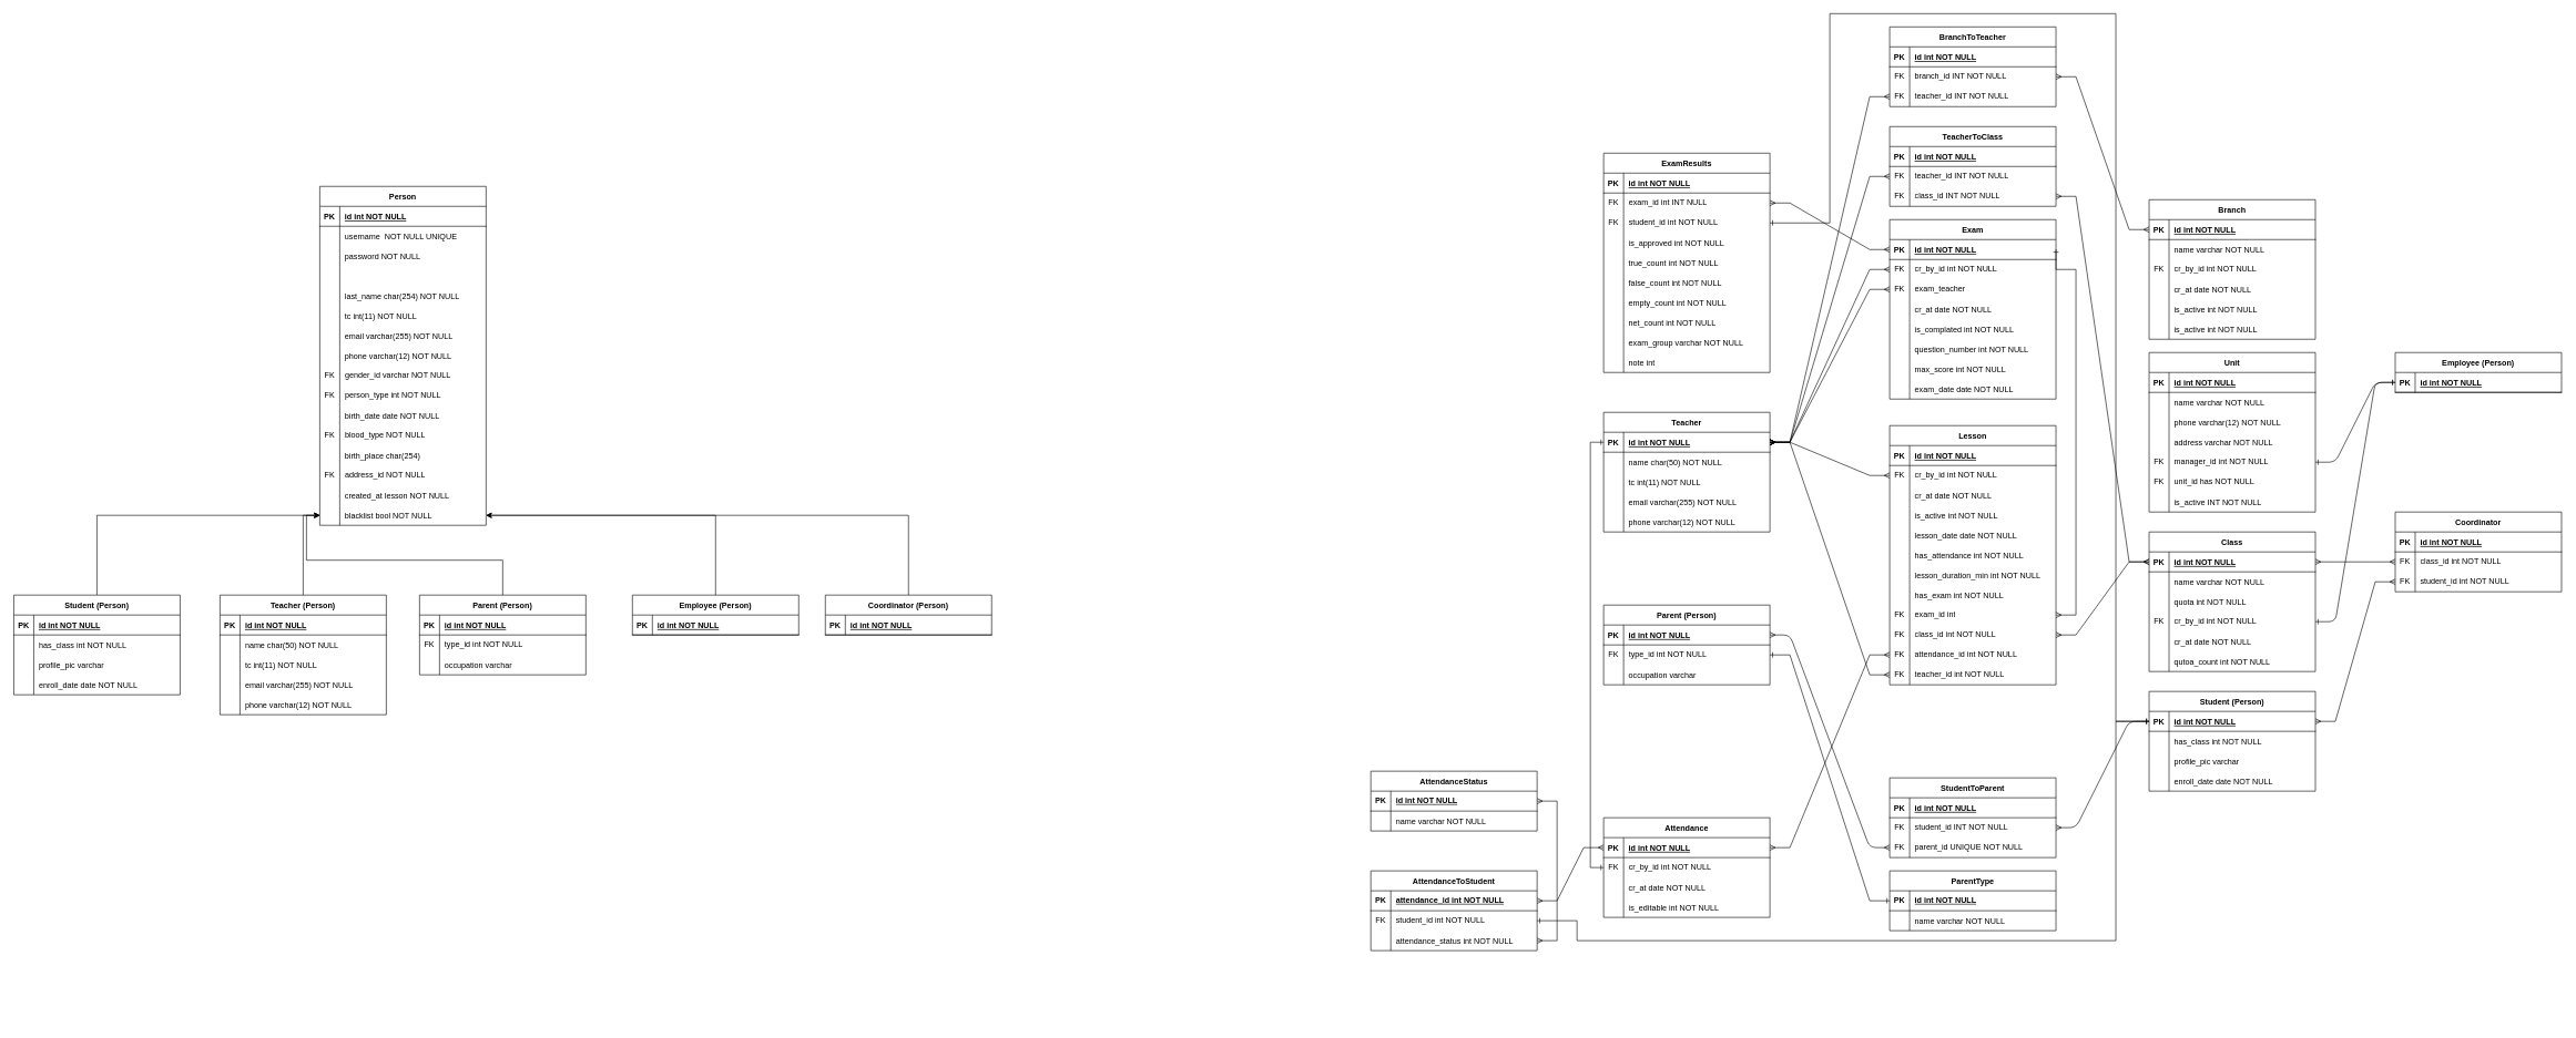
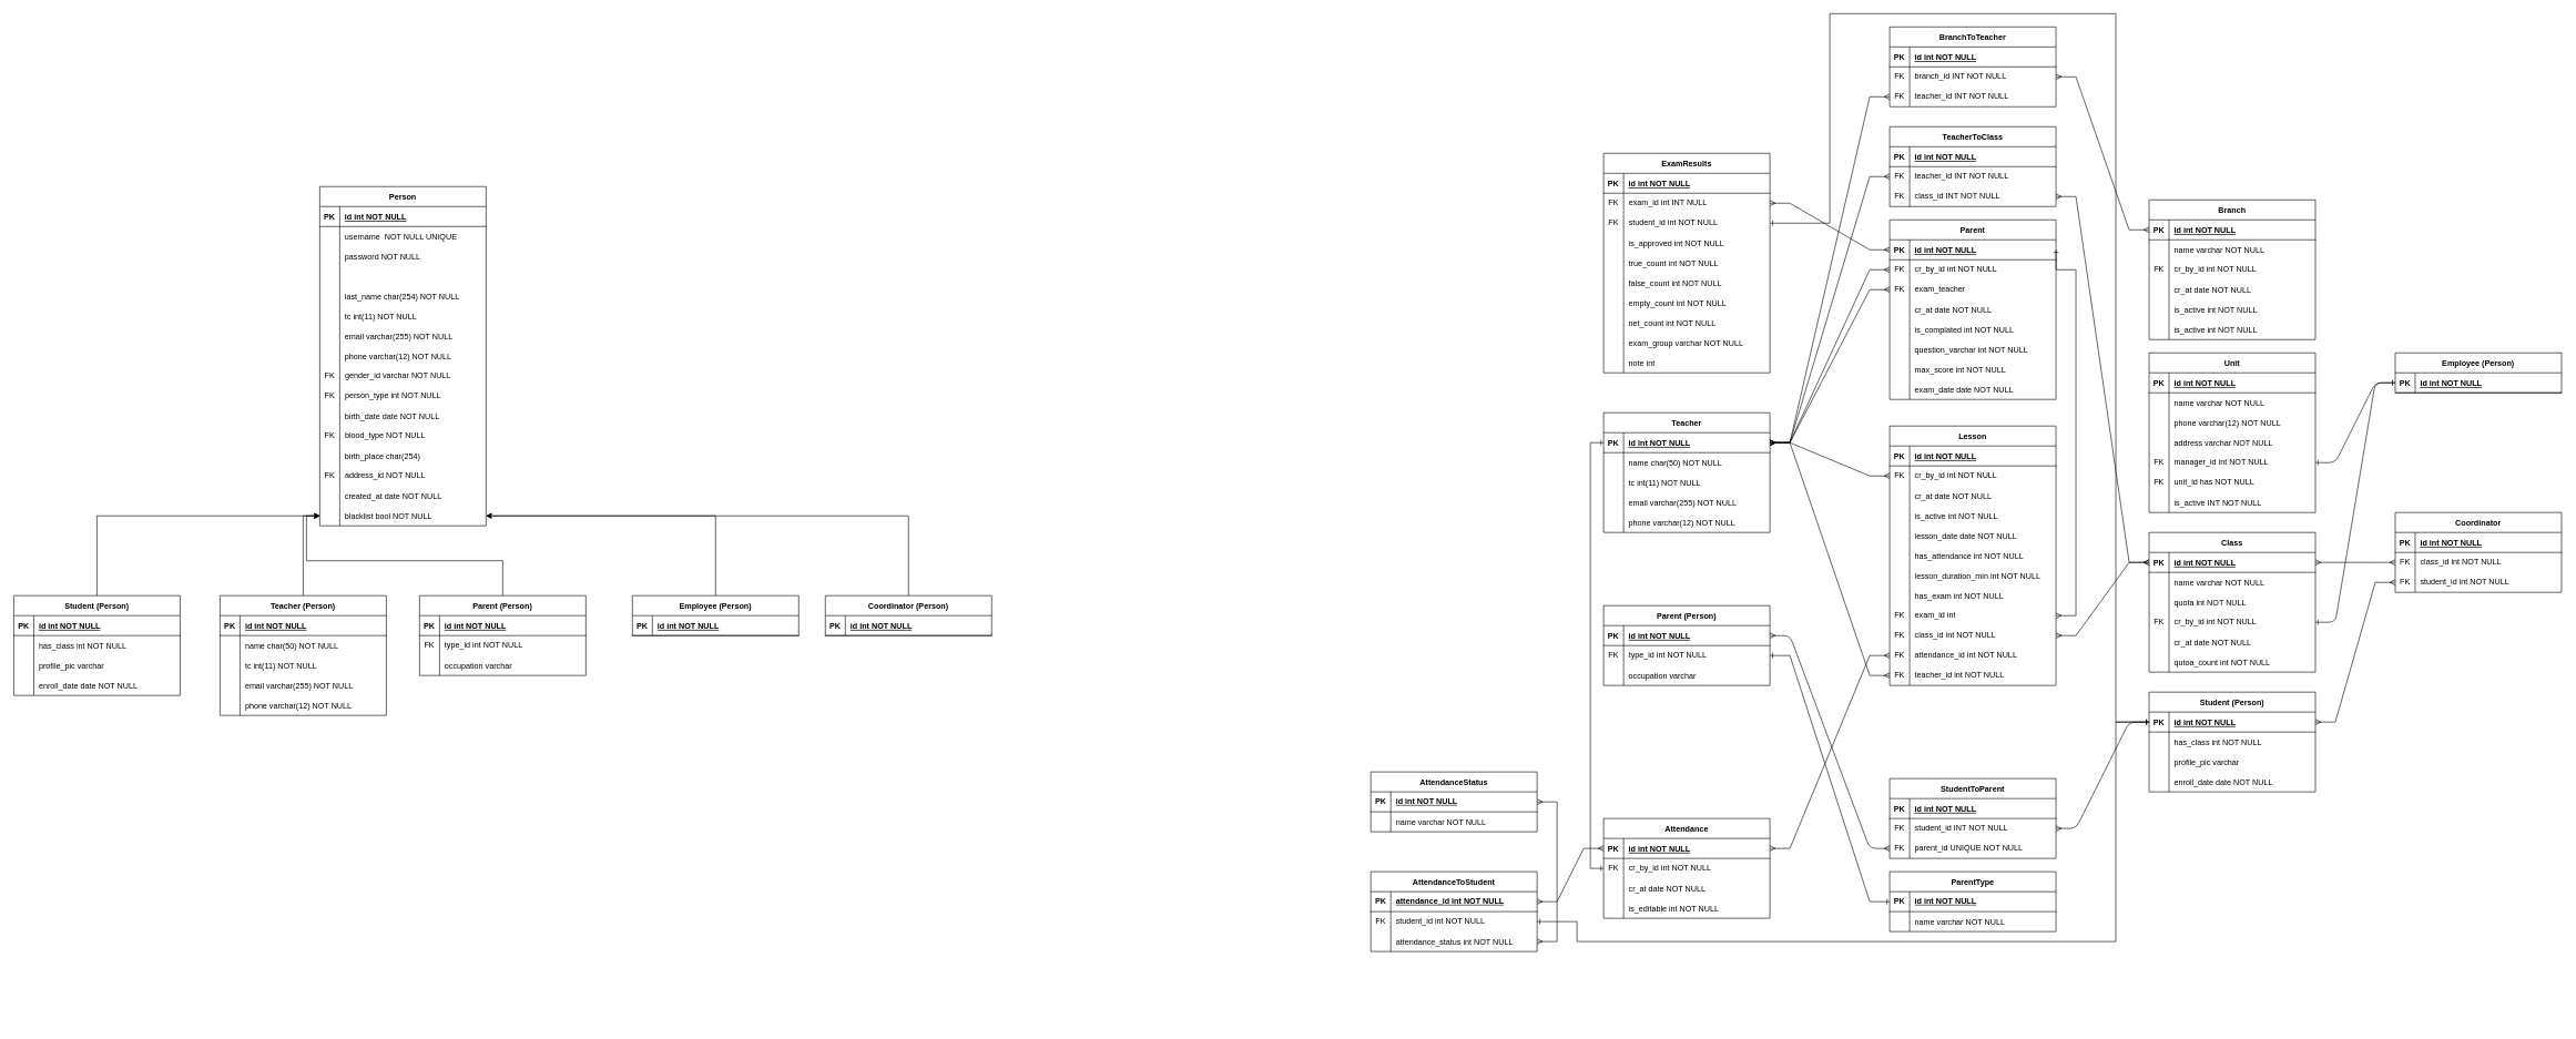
- <mxCell id="200" value="Exam" style="shape=table;startSize=30;container=1;collapsible=1;childLayout=tableLayout;fixedRows=1;rowLines=0;fontStyle=1;align=center;resizeLast=1;" parent="1" vertex="1"><mxGeometry x="2840" y="330" width="250" height="270" as="geometry" /></mxCell>
+ <mxCell id="200" value="Parent" style="shape=table;startSize=30;container=1;collapsible=1;childLayout=tableLayout;fixedRows=1;rowLines=0;fontStyle=1;align=center;resizeLast=1;" parent="1" vertex="1"><mxGeometry x="2840" y="330" width="250" height="270" as="geometry" /></mxCell>
- <mxCell id="218" value="question_number int NOT NULL" style="shape=partialRectangle;connectable=0;fillColor=none;top=0;left=0;bottom=0;right=0;align=left;spacingLeft=6;overflow=hidden;" parent="216" vertex="1"><mxGeometry x="30" width="220" height="30" as="geometry"><mxRectangle width="220" height="30" as="alternateBounds" /></mxGeometry></mxCell>
+ <mxCell id="218" value="question_varchar int NOT NULL" style="shape=partialRectangle;connectable=0;fillColor=none;top=0;left=0;bottom=0;right=0;align=left;spacingLeft=6;overflow=hidden;" parent="216" vertex="1"><mxGeometry x="30" width="220" height="30" as="geometry"><mxRectangle width="220" height="30" as="alternateBounds" /></mxGeometry></mxCell>
- <mxCell id="343" value="created_at lesson NOT NULL" style="shape=partialRectangle;connectable=0;fillColor=none;top=0;left=0;bottom=0;right=0;align=left;spacingLeft=6;overflow=hidden;" parent="341" vertex="1"><mxGeometry x="30" width="220" height="30" as="geometry"><mxRectangle width="220" height="30" as="alternateBounds" /></mxGeometry></mxCell>
+ <mxCell id="343" value="created_at date NOT NULL" style="shape=partialRectangle;connectable=0;fillColor=none;top=0;left=0;bottom=0;right=0;align=left;spacingLeft=6;overflow=hidden;" parent="341" vertex="1"><mxGeometry x="30" width="220" height="30" as="geometry"><mxRectangle width="220" height="30" as="alternateBounds" /></mxGeometry></mxCell>
